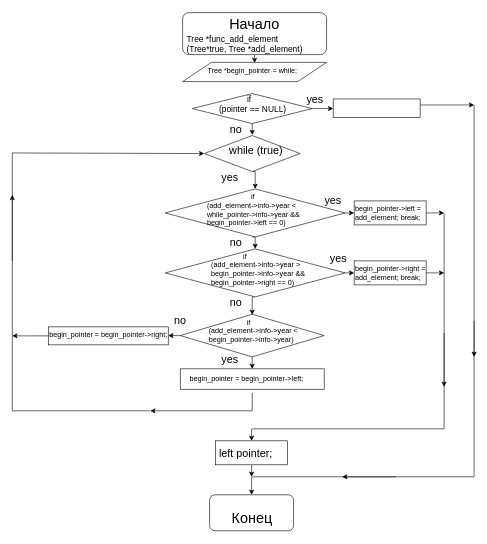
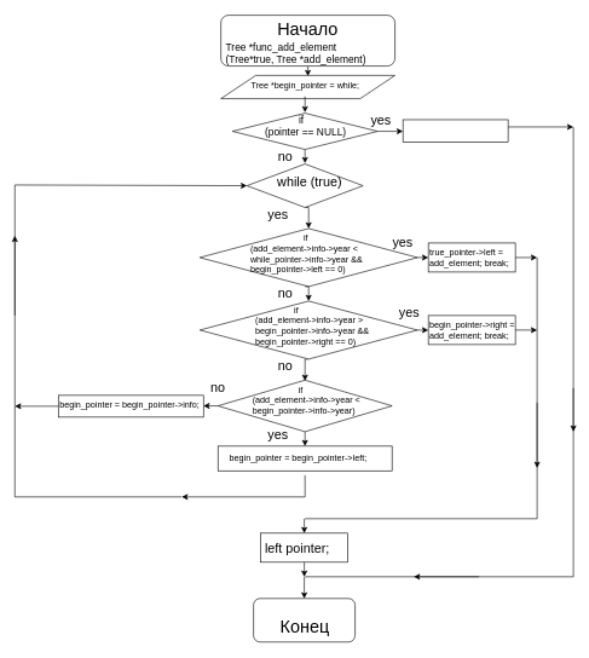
+ <mxCell id="33" style="edgeStyle=orthogonalEdgeStyle;rounded=0;orthogonalLoop=1;jettySize=auto;html=1;exitX=0.5;exitY=1;exitDx=0;exitDy=0;entryX=0.575;entryY=0.167;entryDx=0;entryDy=0;entryPerimeter=0;" edge="1" parent="1" source="34" target="18"><mxGeometry relative="1" as="geometry" /></mxCell>
- <mxCell id="39" value="begin_pointer-&amp;gt;left = &lt;br&gt;add_element; break;" style="text;html=1;" vertex="1" parent="1"><mxGeometry x="590" y="334" width="110" height="30" as="geometry" /></mxCell>
+ <mxCell id="39" value="true_pointer-&amp;gt;left = &lt;br&gt;add_element; break;" style="text;html=1;" vertex="1" parent="1"><mxGeometry x="590" y="334" width="110" height="30" as="geometry" /></mxCell>
- <mxCell id="53" value="begin_pointer = begin_pointer-&gt;right;" style="text;html=1;" vertex="1" parent="1"><mxGeometry x="80" y="544" width="180" height="30" as="geometry" /></mxCell>
+ <mxCell id="53" value="begin_pointer = begin_pointer-&gt;info;" style="text;html=1;" vertex="1" parent="1"><mxGeometry x="80" y="544" width="180" height="30" as="geometry" /></mxCell>
